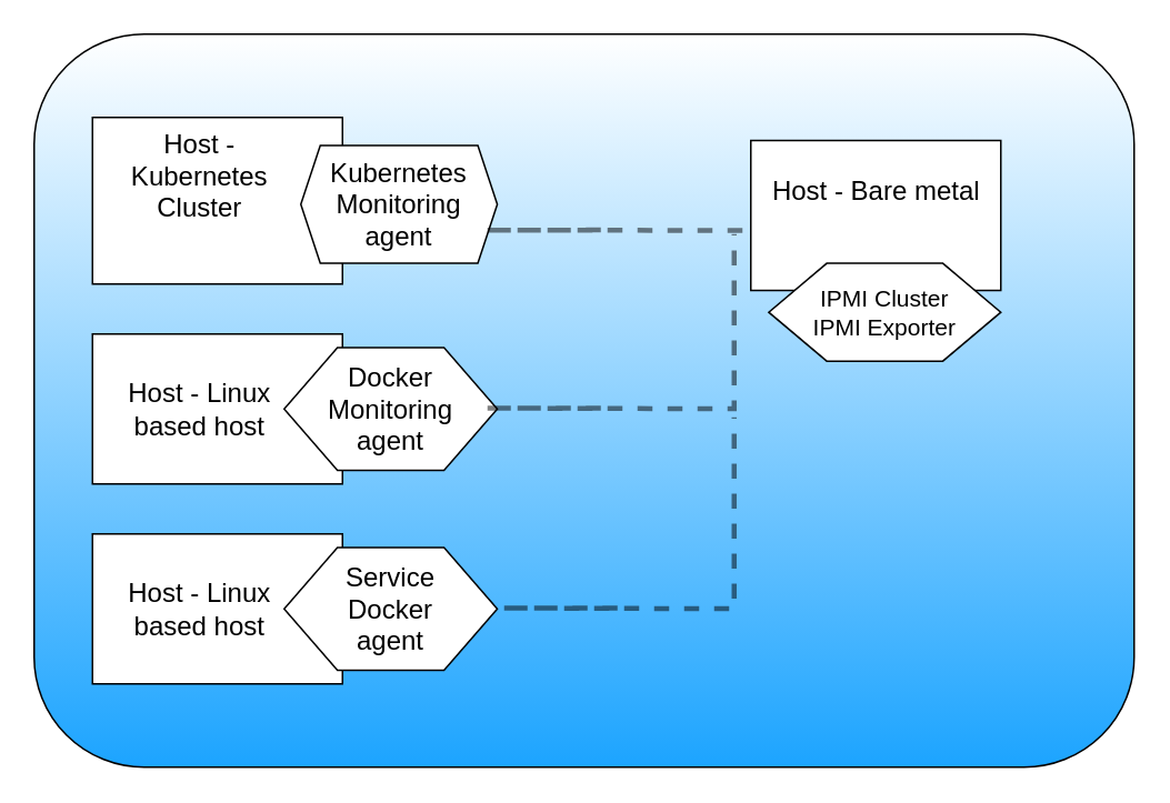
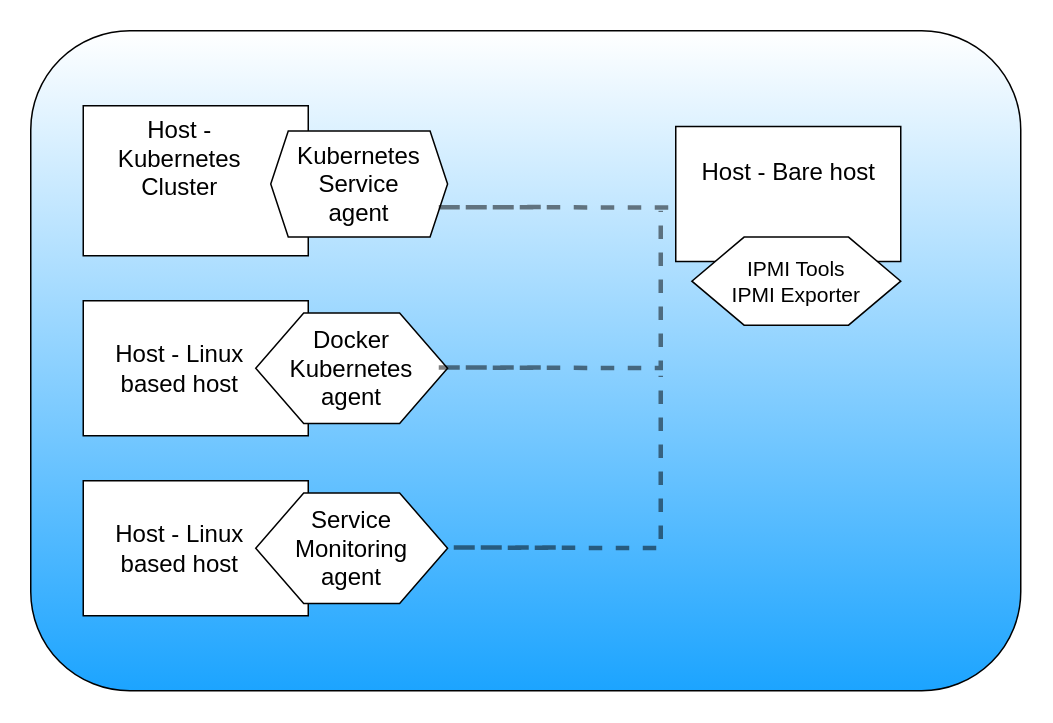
- <mxCell id="8" value="Host - Bare metal" style="text;html=1;strokeColor=none;fillColor=none;align=center;verticalAlign=middle;whiteSpace=wrap;rounded=0;fontSize=16;" parent="1" vertex="1"><mxGeometry x="460.76" y="93.84" width="129.24" height="40" as="geometry" /></mxCell>
+ <mxCell id="8" value="Host - Bare host" style="text;html=1;strokeColor=none;fillColor=none;align=center;verticalAlign=middle;whiteSpace=wrap;rounded=0;fontSize=16;" parent="1" vertex="1"><mxGeometry x="460.76" y="93.84" width="129.24" height="40" as="geometry" /></mxCell>
- <mxCell id="5" value="Kubernetes Monitoring&lt;br&gt;agent" style="shape=hexagon;perimeter=hexagonPerimeter2;whiteSpace=wrap;html=1;fontSize=16;size=0.099;" parent="1" vertex="1"><mxGeometry x="180" y="86.78" width="117.88" height="70.78" as="geometry" /></mxCell>
+ <mxCell id="5" value="Kubernetes Service&lt;br&gt;agent" style="shape=hexagon;perimeter=hexagonPerimeter2;whiteSpace=wrap;html=1;fontSize=16;size=0.099;" parent="1" vertex="1"><mxGeometry x="180" y="86.78" width="117.88" height="70.78" as="geometry" /></mxCell>
- <mxCell id="7" value="IPMI Cluster&lt;br style=&quot;font-size: 14px;&quot;&gt;IPMI Exporter" style="shape=hexagon;perimeter=hexagonPerimeter2;whiteSpace=wrap;html=1;fontSize=14;" parent="1" vertex="1"><mxGeometry x="460.76" y="157.56" width="139.24" height="58.72" as="geometry" /></mxCell>
+ <mxCell id="7" value="IPMI Tools&lt;br style=&quot;font-size: 14px;&quot;&gt;IPMI Exporter" style="shape=hexagon;perimeter=hexagonPerimeter2;whiteSpace=wrap;html=1;fontSize=14;" parent="1" vertex="1"><mxGeometry x="460.76" y="157.56" width="139.24" height="58.72" as="geometry" /></mxCell>
- <mxCell id="14" value="Docker &lt;br&gt;Monitoring&lt;br&gt;agent" style="shape=hexagon;perimeter=hexagonPerimeter2;whiteSpace=wrap;html=1;fontSize=16;" parent="1" vertex="1"><mxGeometry x="170" y="208.14" width="127.88" height="73.72" as="geometry" /></mxCell>
+ <mxCell id="14" value="Docker &lt;br&gt;Kubernetes&lt;br&gt;agent" style="shape=hexagon;perimeter=hexagonPerimeter2;whiteSpace=wrap;html=1;fontSize=16;" parent="1" vertex="1"><mxGeometry x="170" y="208.14" width="127.88" height="73.72" as="geometry" /></mxCell>
- <mxCell id="18" value="Service &lt;br&gt;Docker&lt;br&gt;agent" style="shape=hexagon;perimeter=hexagonPerimeter2;whiteSpace=wrap;html=1;fontSize=16;" parent="1" vertex="1"><mxGeometry x="170" y="328.14" width="127.88" height="73.72" as="geometry" /></mxCell>
+ <mxCell id="18" value="Service &lt;br&gt;Monitoring&lt;br&gt;agent" style="shape=hexagon;perimeter=hexagonPerimeter2;whiteSpace=wrap;html=1;fontSize=16;" parent="1" vertex="1"><mxGeometry x="170" y="328.14" width="127.88" height="73.72" as="geometry" /></mxCell>
